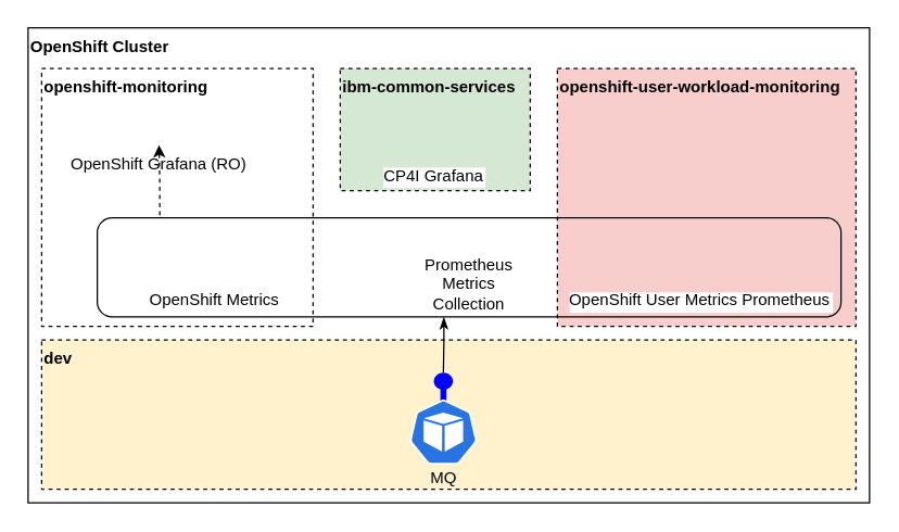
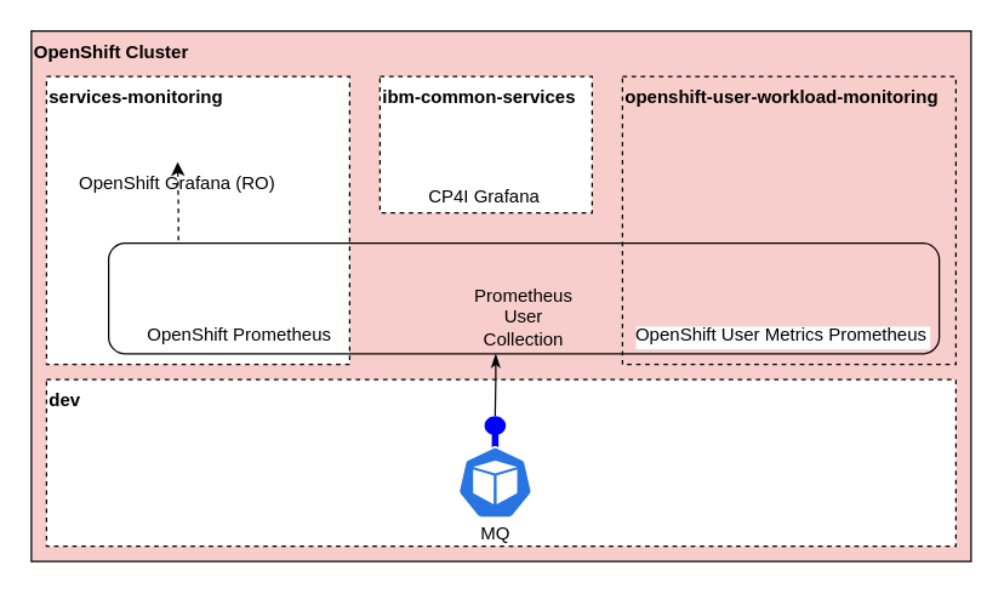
- <mxCell id="3" value="openshift-monitoring" style="rounded=0;whiteSpace=wrap;html=1;dashed=1;verticalAlign=top;horizontal=1;align=left;fontStyle=1" parent="1" vertex="1"><mxGeometry x="30" y="50" width="200" height="190" as="geometry" /></mxCell>
+ <mxCell id="3" value="services-monitoring" style="rounded=0;whiteSpace=wrap;html=1;dashed=1;verticalAlign=top;horizontal=1;align=left;fontStyle=1" parent="1" vertex="1"><mxGeometry x="30" y="50" width="200" height="190" as="geometry" /></mxCell>
- <mxCell id="4" value="ibm-common-services" style="rounded=0;whiteSpace=wrap;html=1;dashed=1;verticalAlign=top;fontStyle=1;align=left;fillColor=#d5e8d4;" parent="1" vertex="1"><mxGeometry x="250" y="50" width="140" height="90" as="geometry" /></mxCell>
+ <mxCell id="4" value="ibm-common-services" style="rounded=0;whiteSpace=wrap;html=1;dashed=1;verticalAlign=top;fontStyle=1;align=left;" parent="1" vertex="1"><mxGeometry x="250" y="50" width="140" height="90" as="geometry" /></mxCell>
- <mxCell id="2" value="&lt;b&gt;OpenShift Cluster&lt;/b&gt;" style="rounded=0;whiteSpace=wrap;html=1;fillColor=#FFFFFF;horizontal=1;verticalAlign=top;align=left;" parent="1" vertex="1"><mxGeometry x="20" width="620" height="350" as="geometry" y="20" /></mxCell>
+ <mxCell id="2" value="&lt;b&gt;OpenShift Cluster&lt;/b&gt;" style="rounded=0;whiteSpace=wrap;html=1;fillColor=#f8cecc;horizontal=1;verticalAlign=top;align=left;" parent="1" vertex="1"><mxGeometry x="20" width="620" height="350" as="geometry" y="20" /></mxCell>
- <mxCell id="11" value="Prometheus&lt;br&gt;Metrics&lt;br&gt;Collection" style="rounded=1;whiteSpace=wrap;html=1;fillColor=none;verticalAlign=bottom;" vertex="1" parent="1"><mxGeometry x="71" y="160" width="548" height="73" as="geometry" /></mxCell>
+ <mxCell id="11" value="Prometheus&lt;br&gt;User&lt;br&gt;Collection" style="rounded=1;whiteSpace=wrap;html=1;fillColor=none;verticalAlign=bottom;" vertex="1" parent="1"><mxGeometry x="71" y="160" width="548" height="73" as="geometry" /></mxCell>
- <mxCell id="13" value="OpenShift Metrics" style="shape=image;verticalLabelPosition=bottom;labelBackgroundColor=default;verticalAlign=top;aspect=fixed;imageAspect=0;image=https://external-content.duckduckgo.com/iu/?u=https%3A%2F%2Ftse3.mm.bing.net%2Fth%3Fid%3DOIP._avJQJmiRioD31rh5LxHxQHaHb%26pid%3DApi&amp;f=1;" parent="1" vertex="1"><mxGeometry x="140.5" y="173" width="34" height="34.07" as="geometry" /></mxCell>
+ <mxCell id="13" value="OpenShift Prometheus" style="shape=image;verticalLabelPosition=bottom;labelBackgroundColor=default;verticalAlign=top;aspect=fixed;imageAspect=0;image=https://external-content.duckduckgo.com/iu/?u=https%3A%2F%2Ftse3.mm.bing.net%2Fth%3Fid%3DOIP._avJQJmiRioD31rh5LxHxQHaHb%26pid%3DApi&amp;f=1;" parent="1" vertex="1"><mxGeometry x="140.5" y="173" width="34" height="34.07" as="geometry" /></mxCell>
- <mxCell id="5" value="dev" style="rounded=0;whiteSpace=wrap;html=1;dashed=1;verticalAlign=top;fontStyle=1;align=left;fillColor=#fff2cc;" parent="1" vertex="1"><mxGeometry x="30" y="250" width="600" height="110" as="geometry" /></mxCell>
+ <mxCell id="5" value="dev" style="rounded=0;whiteSpace=wrap;html=1;dashed=1;verticalAlign=top;fontStyle=1;align=left;" parent="1" vertex="1"><mxGeometry x="30" y="250" width="600" height="110" as="geometry" /></mxCell>
